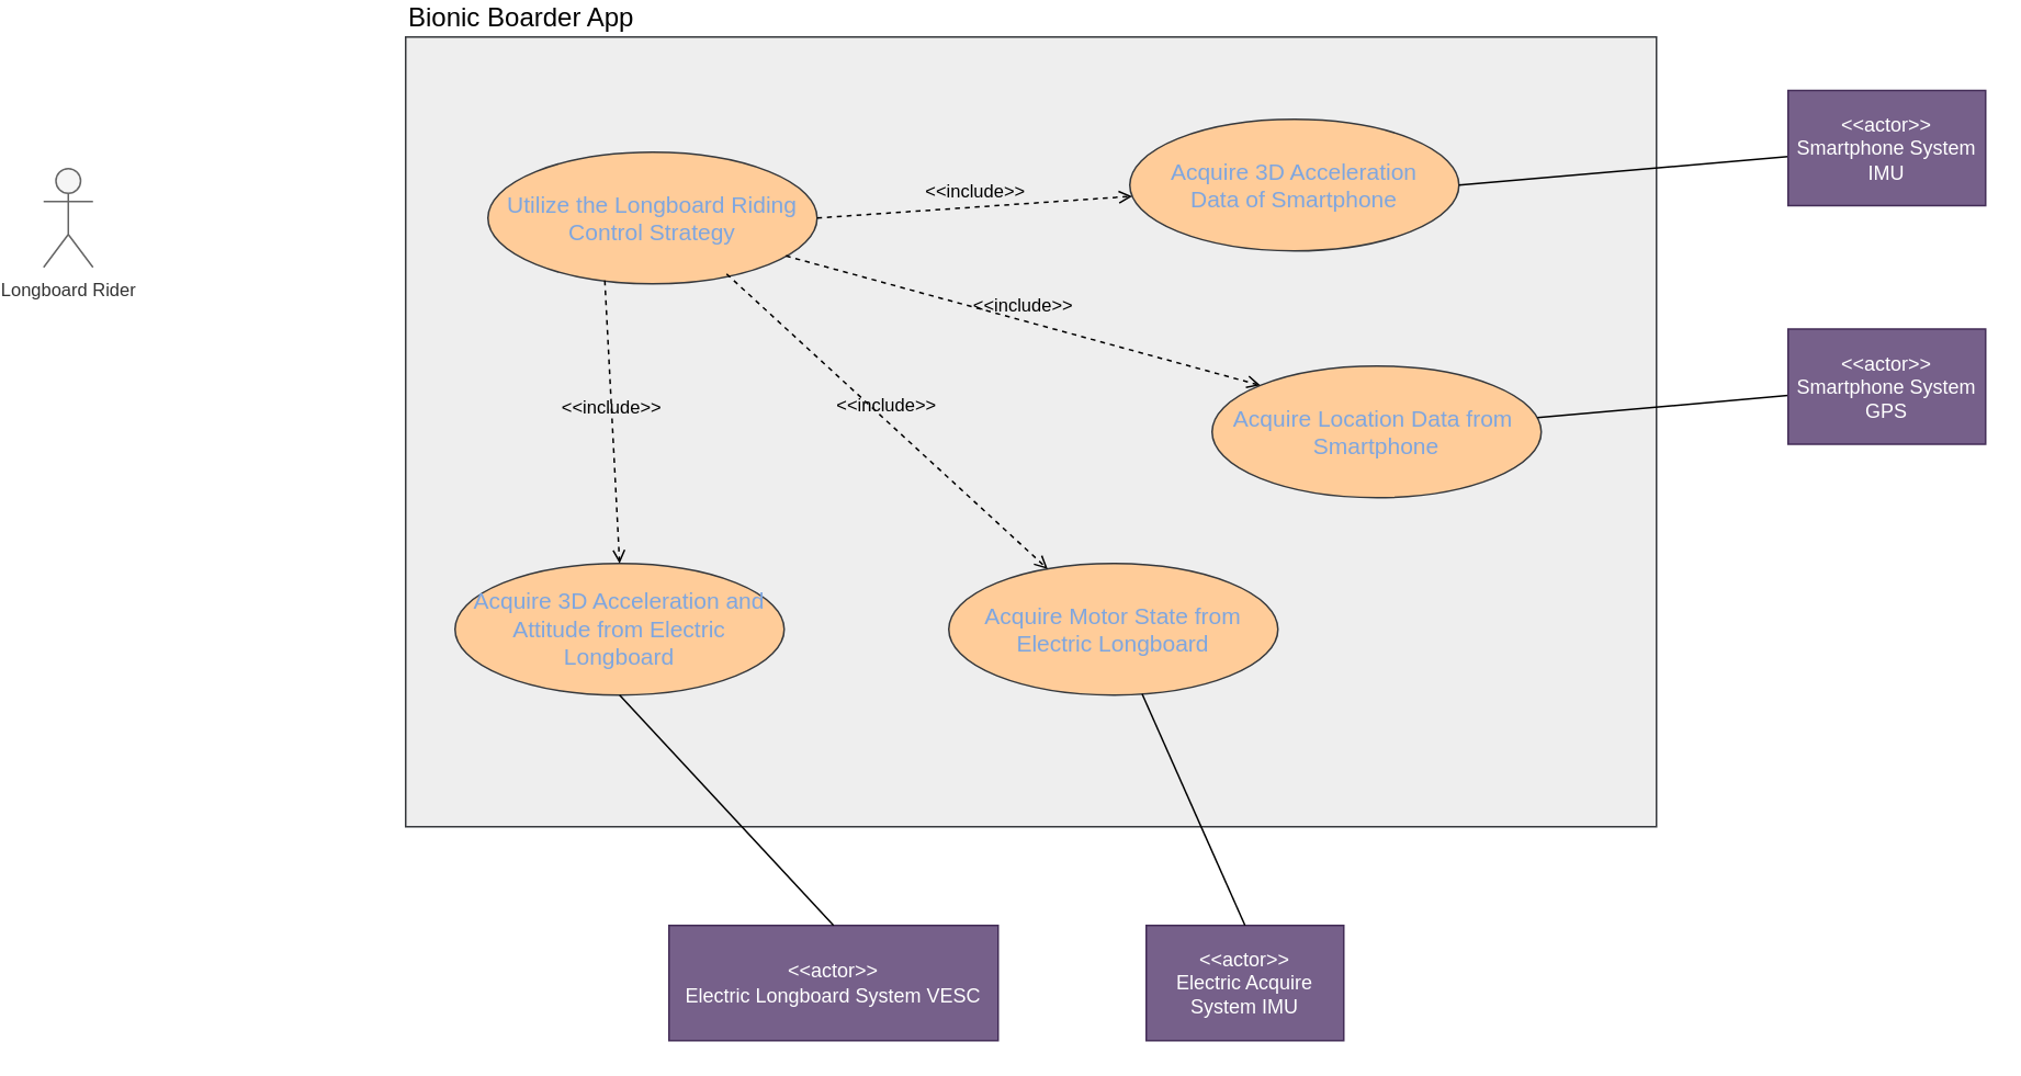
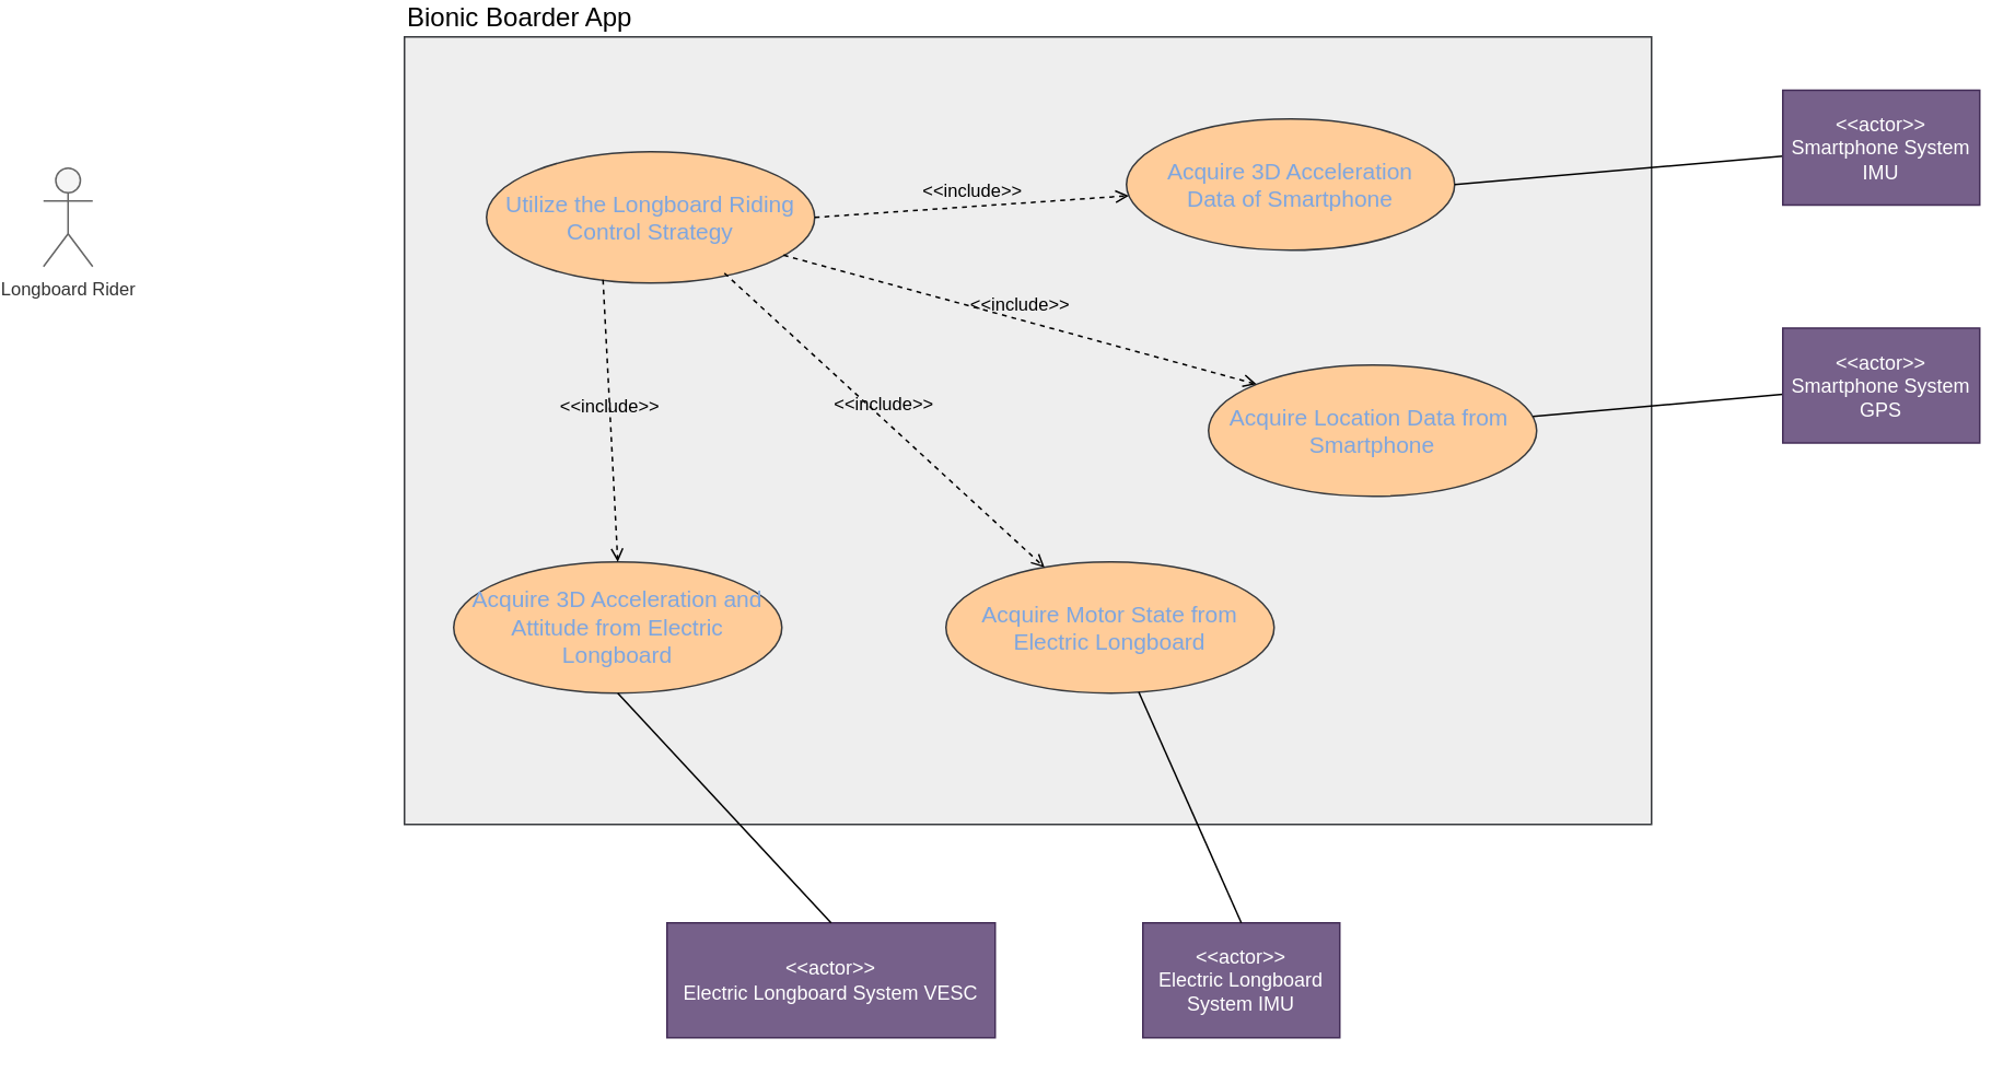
- <mxCell id="16" value="&amp;lt;&amp;lt;actor&amp;gt;&amp;gt;&lt;div&gt;Electric Acquire System IMU&lt;/div&gt;" style="html=1;whiteSpace=wrap;fillColor=#76608a;fontColor=#ffffff;strokeColor=#432D57;" vertex="1" parent="1"><mxGeometry x="690" y="560" width="120" height="70" as="geometry" /></mxCell>
+ <mxCell id="16" value="&amp;lt;&amp;lt;actor&amp;gt;&amp;gt;&lt;div&gt;Electric Longboard System IMU&lt;/div&gt;" style="html=1;whiteSpace=wrap;fillColor=#76608a;fontColor=#ffffff;strokeColor=#432D57;" vertex="1" parent="1"><mxGeometry x="690" y="560" width="120" height="70" as="geometry" /></mxCell>
